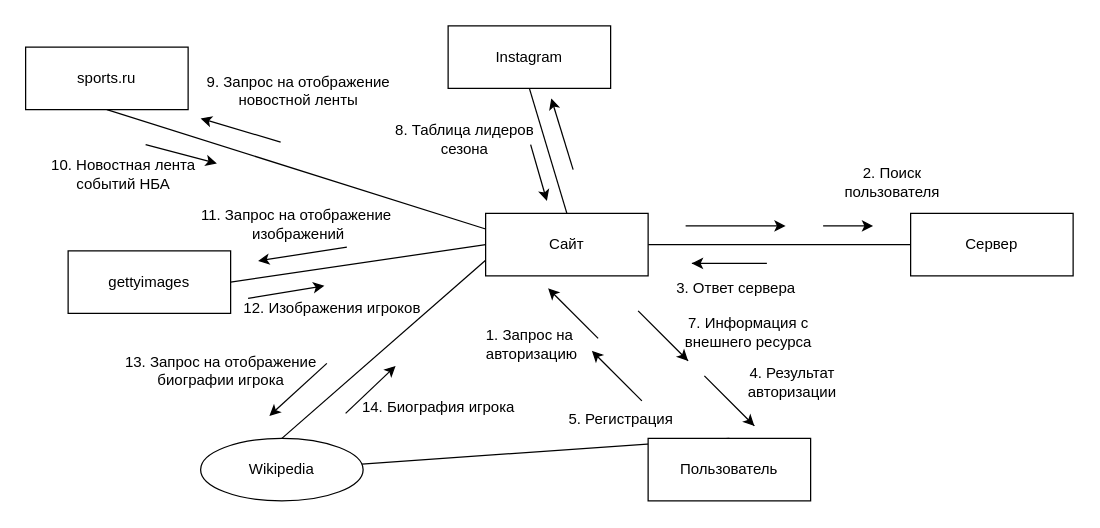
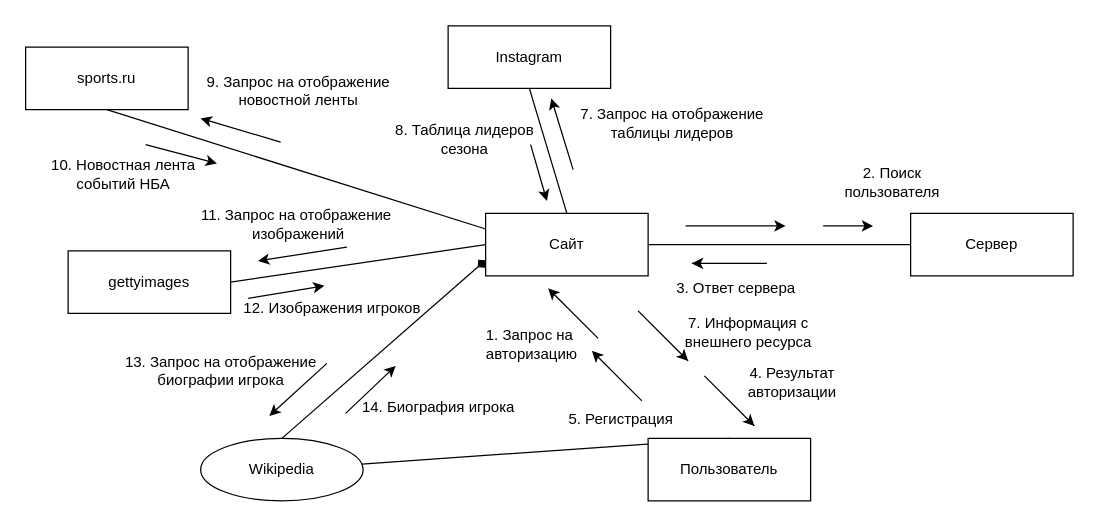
+ <mxCell id="32" value="7. Запрос на отображение&lt;br&gt;таблицы лидеров" style="text;html=1;align=center;verticalAlign=middle;resizable=0;points=[];autosize=1;strokeColor=none;fillColor=none;" vertex="1" parent="1"><mxGeometry x="459" y="82" width="156" height="31" as="geometry" /></mxCell>
- <mxCell id="25" value="" style="endArrow=none;html=1;rounded=0;exitX=0.5;exitY=0;exitDx=0;exitDy=0;entryX=0;entryY=0.75;entryDx=0;entryDy=0;" edge="1" parent="1" source="18" target="3"><mxGeometry width="50" height="50" relative="1" as="geometry"><mxPoint x="458" y="230" as="sourcePoint" /><mxPoint x="508" y="180" as="targetPoint" /></mxGeometry></mxCell>
+ <mxCell id="25" value="" style="endArrow=diamond;html=1;rounded=0;exitX=0.5;exitY=0;exitDx=0;exitDy=0;entryX=0;entryY=0.75;entryDx=0;entryDy=0;" edge="1" parent="1" source="18" target="3"><mxGeometry width="50" height="50" relative="1" as="geometry"><mxPoint x="458" y="230" as="sourcePoint" /><mxPoint x="508" y="180" as="targetPoint" /></mxGeometry></mxCell>
